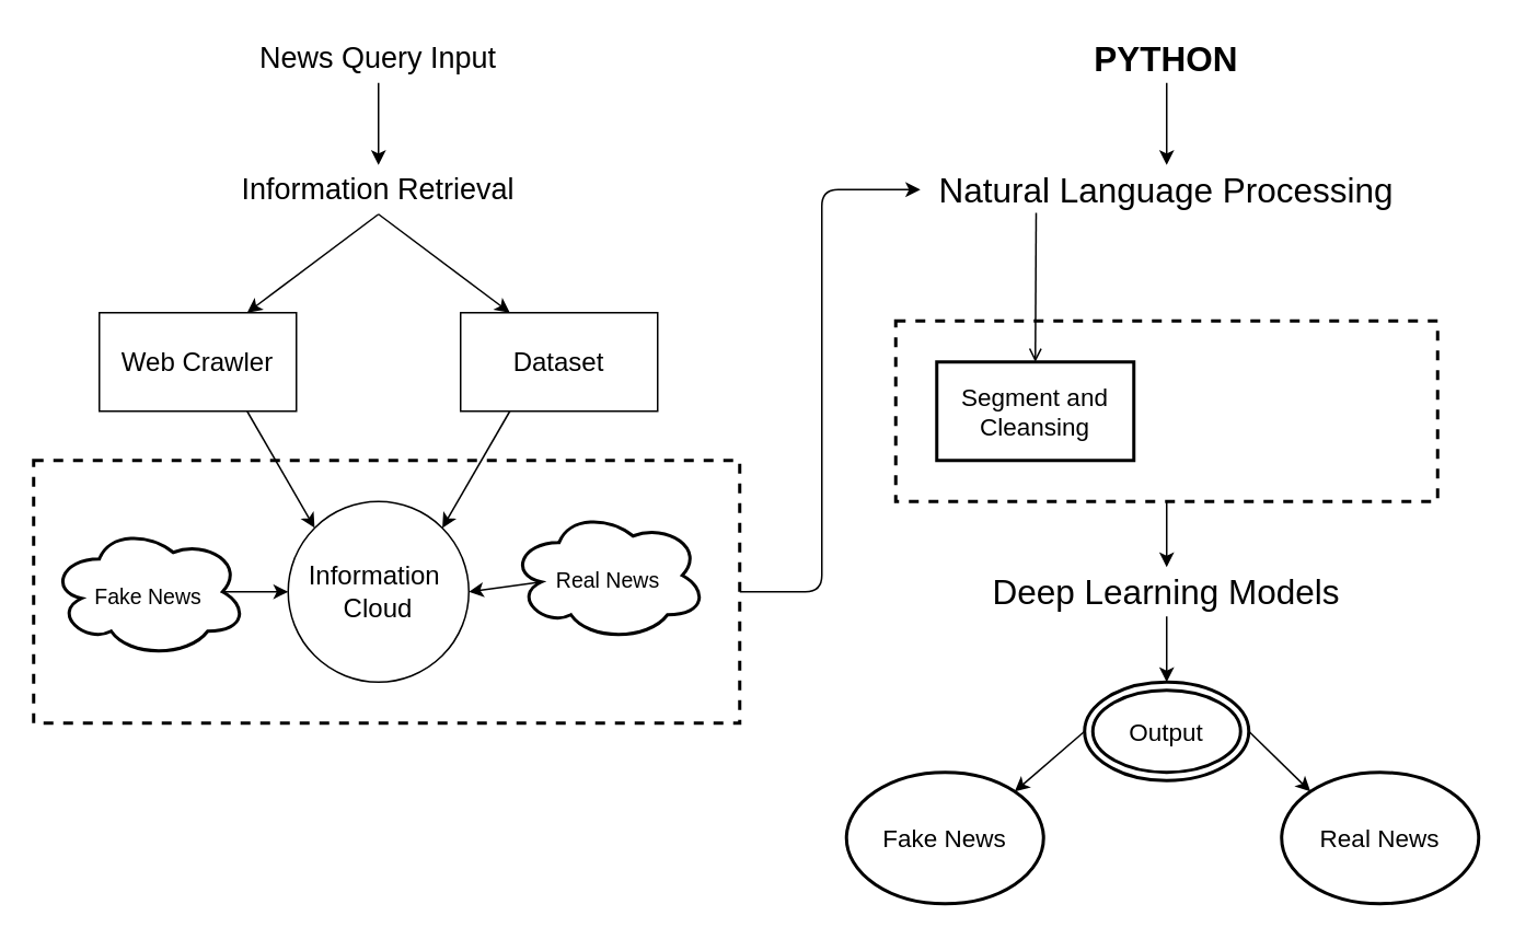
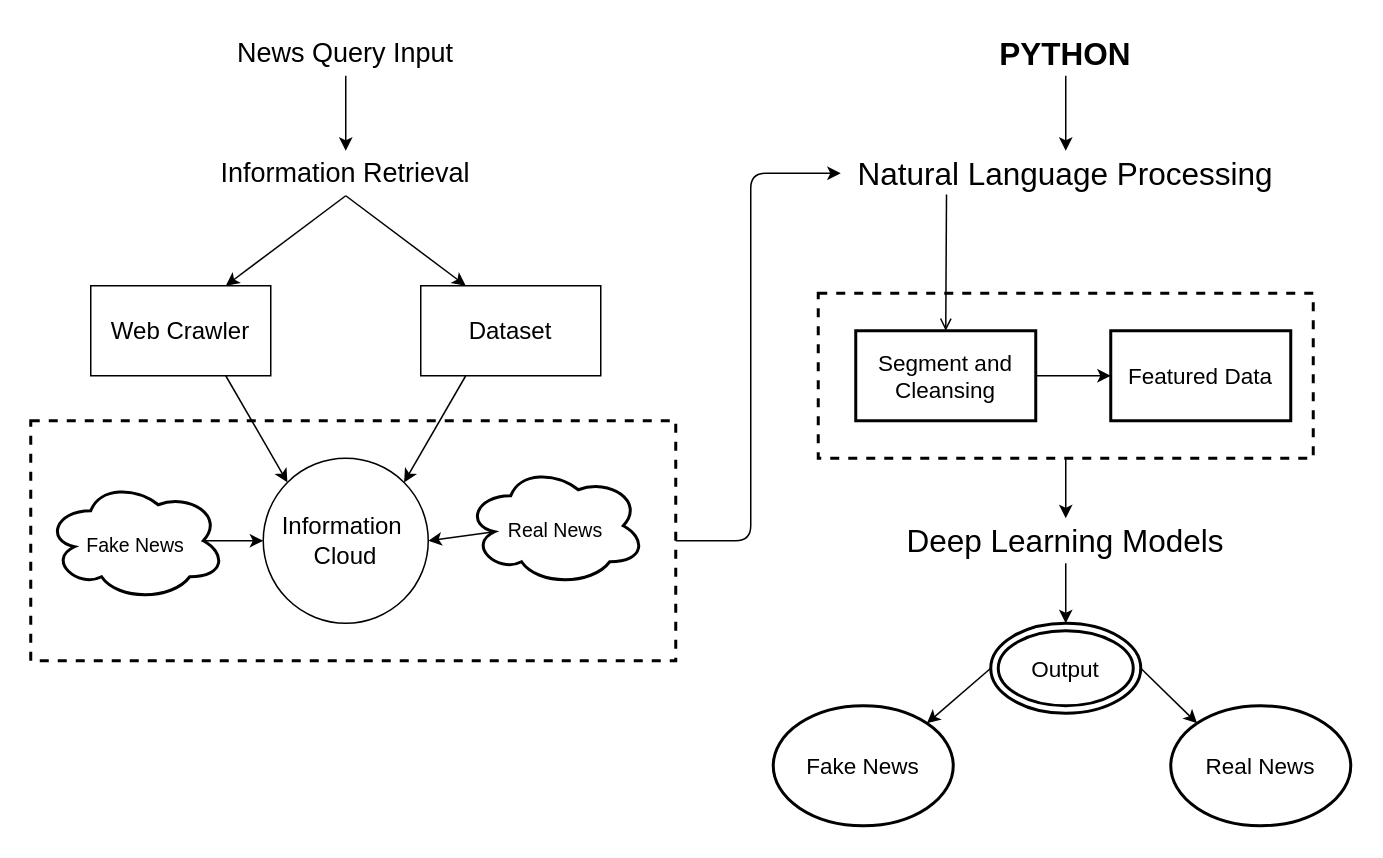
+ <mxCell id="24" value="" style="endArrow=classic;html=1;fontSize=15;exitX=1;exitY=0.5;exitDx=0;exitDy=0;entryX=0;entryY=0.5;entryDx=0;entryDy=0;" edge="1" parent="1" source="19" target="20"><mxGeometry width="50" height="50" relative="1" as="geometry"><mxPoint x="610" y="310" as="sourcePoint" /><mxPoint x="660" y="260" as="targetPoint" /></mxGeometry></mxCell>
+ <mxCell id="20" value="Featured Data" style="rounded=0;whiteSpace=wrap;html=1;fontSize=15;strokeWidth=2;fillColor=default;" vertex="1" parent="1"><mxGeometry x="740" y="220" width="120" height="60" as="geometry" /></mxCell>
